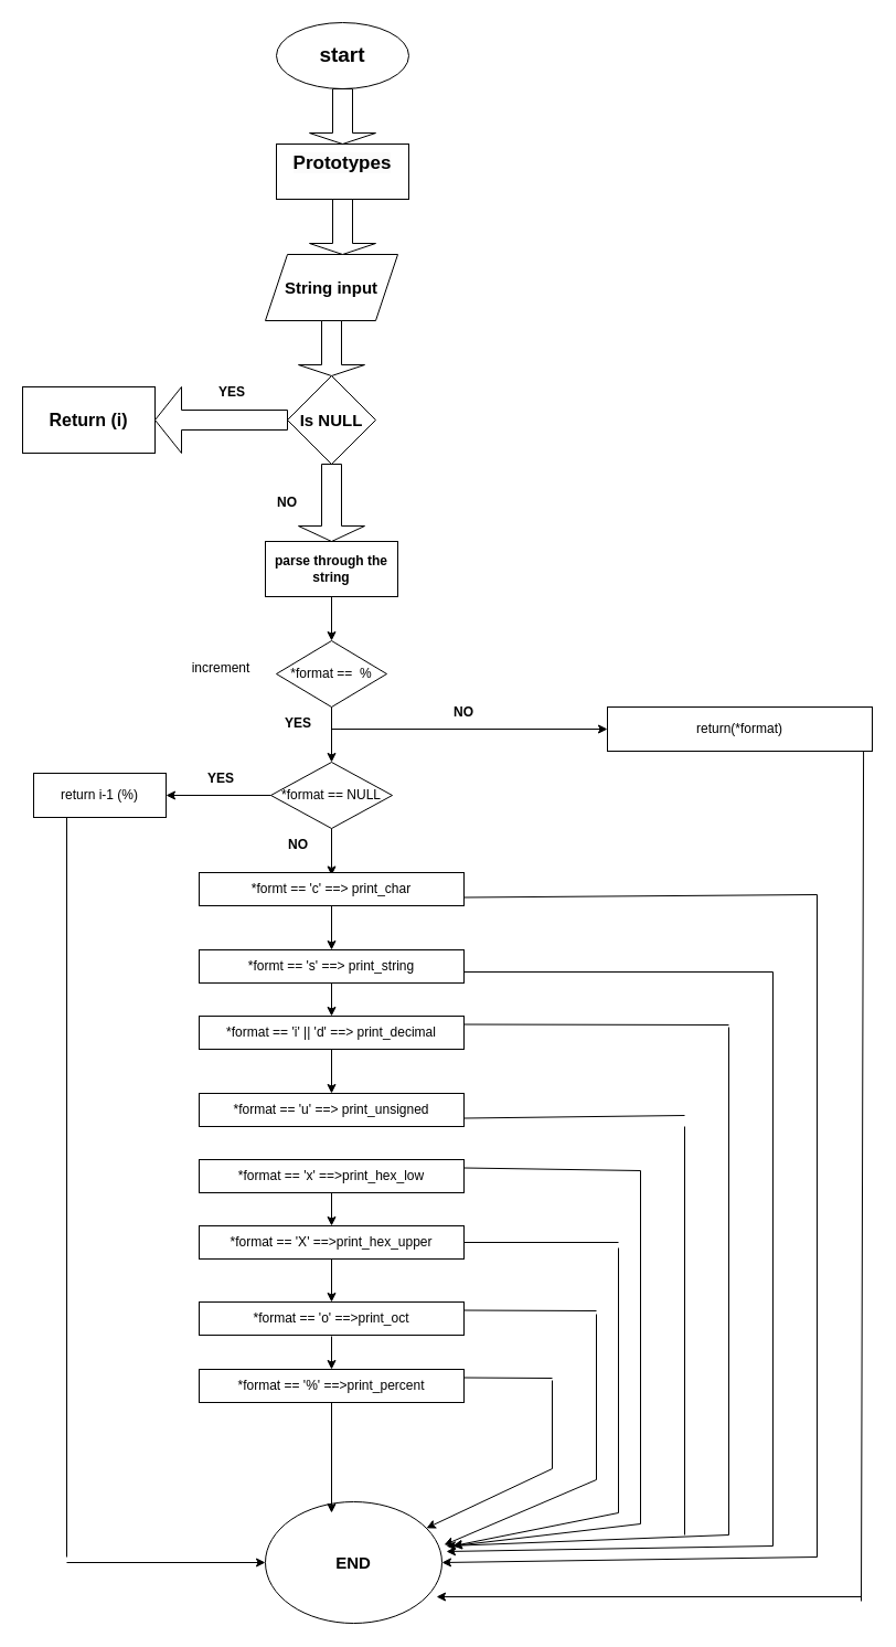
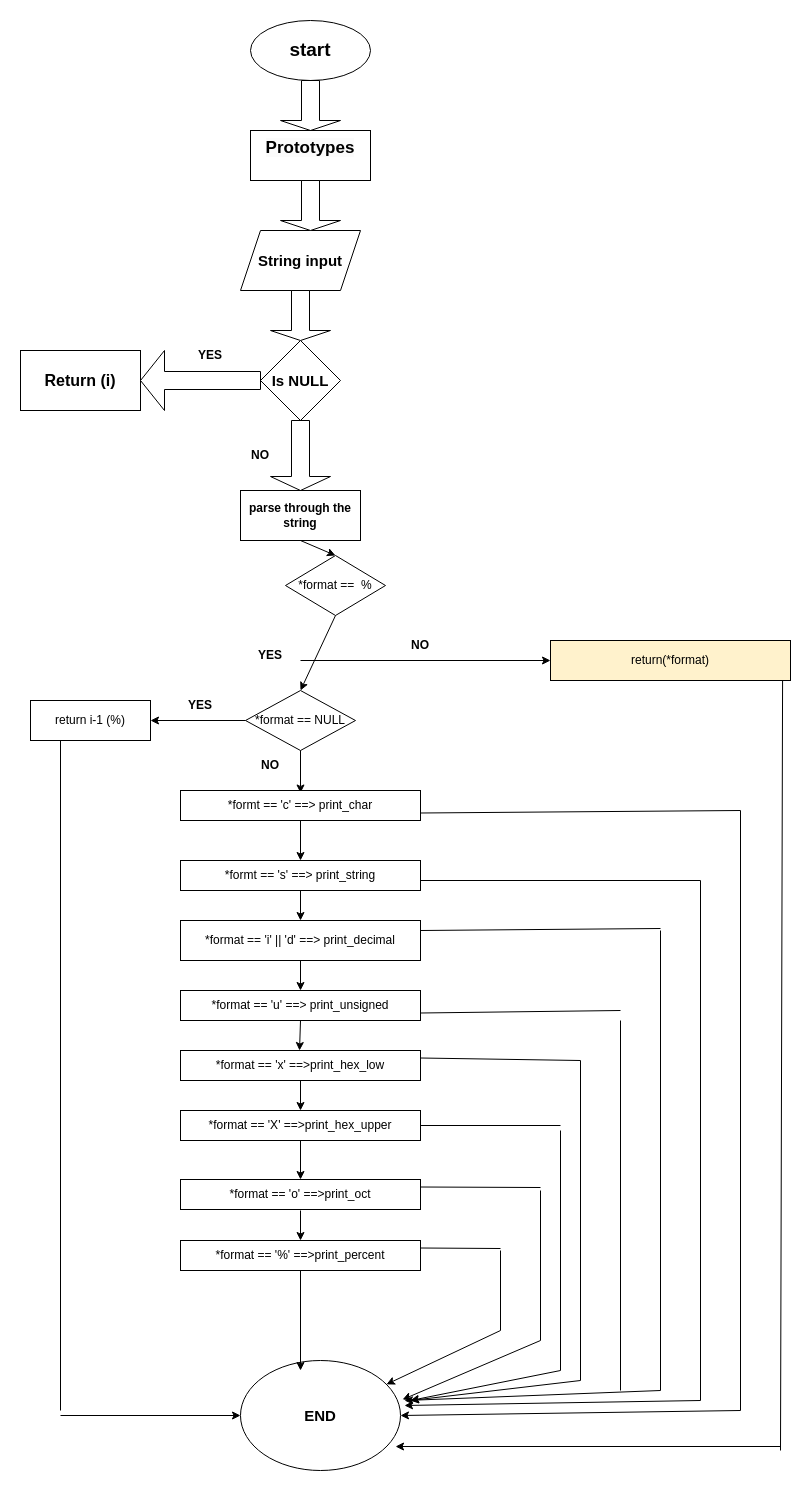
- <mxCell id="17" value="increment" style="text;html=1;align=center;verticalAlign=middle;whiteSpace=wrap;rounded=0;" vertex="1" parent="1"><mxGeometry x="170" y="590" width="60" height="30" as="geometry" /></mxCell>
- <mxCell id="15" value="*format ==&amp;nbsp; %" style="rhombus;whiteSpace=wrap;html=1;" vertex="1" parent="1"><mxGeometry x="250" y="580" width="100" height="60" as="geometry" /></mxCell>
+ <mxCell id="15" value="*format ==&amp;nbsp; %" style="rhombus;whiteSpace=wrap;html=1;" vertex="1" parent="1"><mxGeometry x="285" y="555" width="100" height="60" as="geometry" /></mxCell>
- <mxCell id="43" value="return(*format)" style="rounded=0;whiteSpace=wrap;html=1;" vertex="1" parent="1"><mxGeometry x="550" y="640" width="240" height="40" as="geometry" /></mxCell>
+ <mxCell id="43" value="return(*format)" style="rounded=0;whiteSpace=wrap;html=1;fillColor=#fff2cc;" vertex="1" parent="1"><mxGeometry x="550" y="640" width="240" height="40" as="geometry" /></mxCell>
- <mxCell id="30" value="*format == 'i' || 'd' ==&amp;gt; print_decimal" style="rounded=0;whiteSpace=wrap;html=1;" vertex="1" parent="1"><mxGeometry x="180" y="920" width="240" height="30" as="geometry" /></mxCell>
+ <mxCell id="30" value="*format == 'i' || 'd' ==&amp;gt; print_decimal" style="rounded=0;whiteSpace=wrap;html=1;" vertex="1" parent="1"><mxGeometry x="180" y="920" width="240" height="40" as="geometry" /></mxCell>
+ <mxCell id="39" value="" style="endArrow=classic;html=1;rounded=0;exitX=0.5;exitY=1;exitDx=0;exitDy=0;entryX=0.496;entryY=0;entryDx=0;entryDy=0;entryPerimeter=0;" edge="1" parent="1" source="31" target="32"><mxGeometry width="50" height="50" relative="1" as="geometry"><mxPoint x="360" y="970" as="sourcePoint" /><mxPoint x="410" y="920" as="targetPoint" /></mxGeometry></mxCell>
